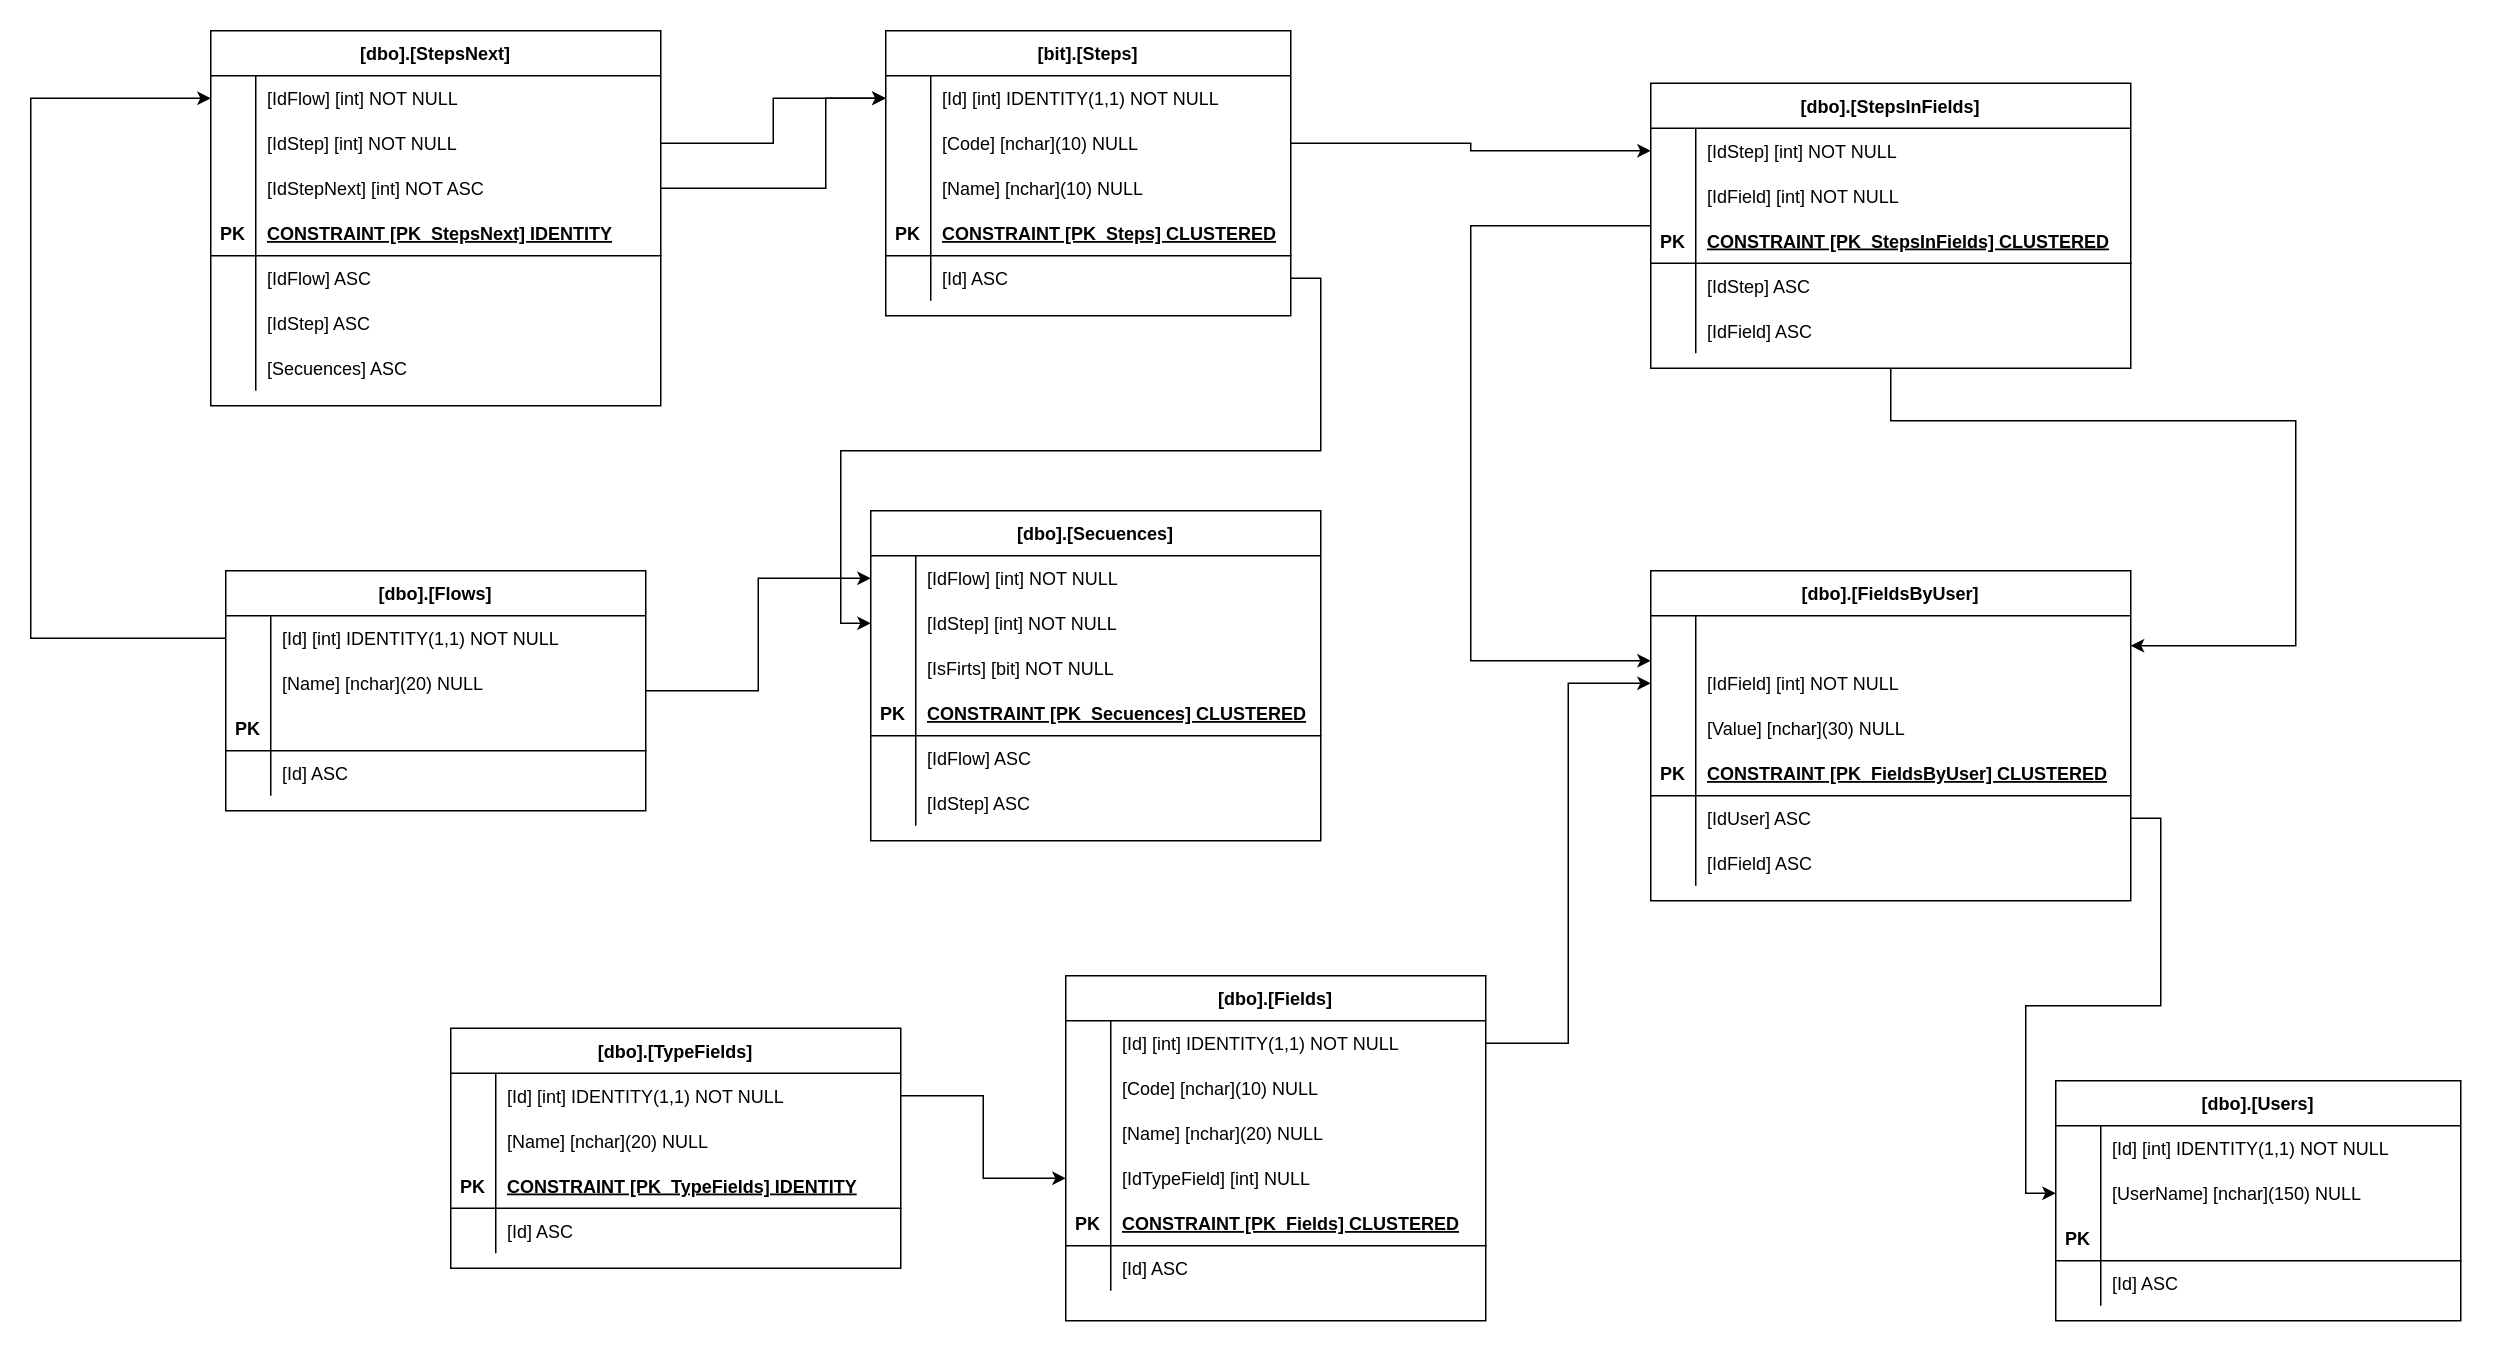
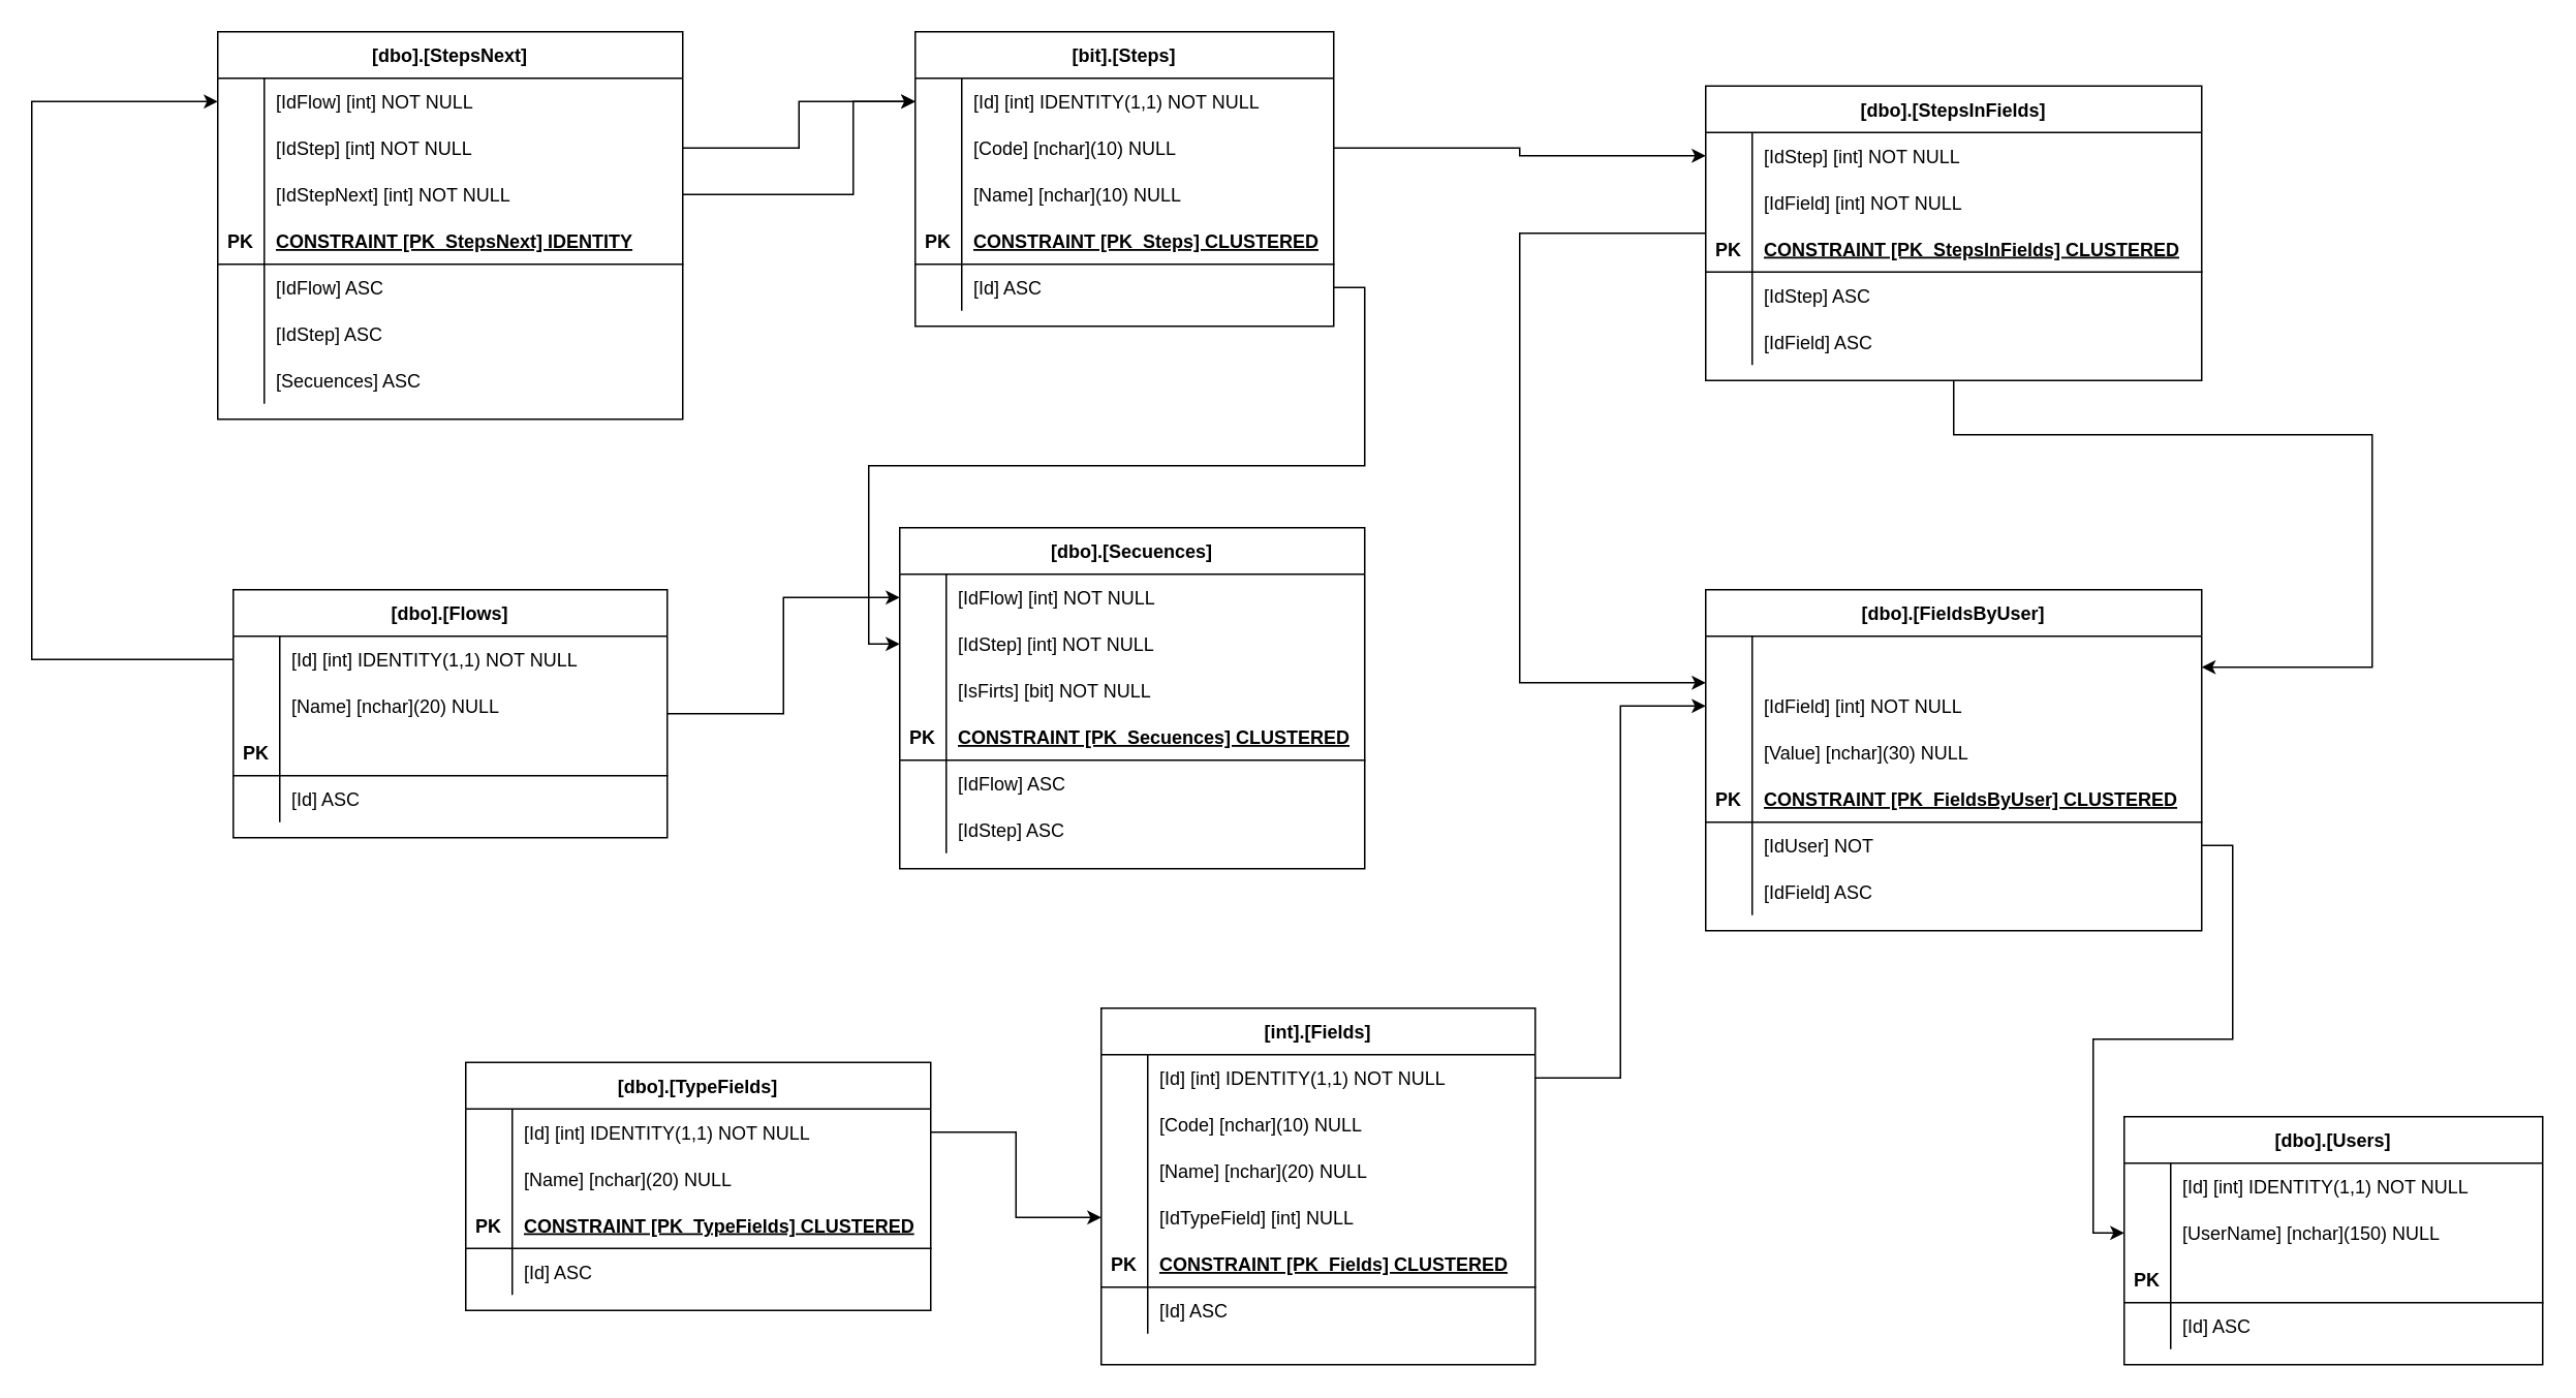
- <mxCell id="114" value="[IdStepNext] [int] NOT ASC" style="shape=partialRectangle;overflow=hidden;connectable=0;fillColor=none;top=0;left=0;bottom=0;right=0;align=left;spacingLeft=6;" parent="112" vertex="1"><mxGeometry x="30" width="270" height="30" as="geometry" /></mxCell>
+ <mxCell id="114" value="[IdStepNext] [int] NOT NULL" style="shape=partialRectangle;overflow=hidden;connectable=0;fillColor=none;top=0;left=0;bottom=0;right=0;align=left;spacingLeft=6;" parent="112" vertex="1"><mxGeometry x="30" width="270" height="30" as="geometry" /></mxCell>
- <mxCell id="35" value="[IdUser] ASC" style="shape=partialRectangle;overflow=hidden;connectable=0;fillColor=none;top=0;left=0;bottom=0;right=0;align=left;spacingLeft=6;" parent="33" vertex="1"><mxGeometry x="30" width="290" height="30" as="geometry" /></mxCell>
+ <mxCell id="35" value="[IdUser] NOT" style="shape=partialRectangle;overflow=hidden;connectable=0;fillColor=none;top=0;left=0;bottom=0;right=0;align=left;spacingLeft=6;" parent="33" vertex="1"><mxGeometry x="30" width="290" height="30" as="geometry" /></mxCell>
- <mxCell id="2" value="[dbo].[Fields]" style="shape=table;startSize=30;container=1;collapsible=1;childLayout=tableLayout;fixedRows=1;rowLines=0;fontStyle=1;align=center;resizeLast=1;" parent="1" vertex="1"><mxGeometry x="710" y="650" width="280" height="230" as="geometry" /></mxCell>
+ <mxCell id="2" value="[int].[Fields]" style="shape=table;startSize=30;container=1;collapsible=1;childLayout=tableLayout;fixedRows=1;rowLines=0;fontStyle=1;align=center;resizeLast=1;" parent="1" vertex="1"><mxGeometry x="710" y="650" width="280" height="230" as="geometry" /></mxCell>
- <mxCell id="136" value="CONSTRAINT [PK_TypeFields]  IDENTITY" style="shape=partialRectangle;overflow=hidden;connectable=0;fillColor=none;top=0;left=0;bottom=0;right=0;align=left;spacingLeft=6;fontStyle=5;" parent="134" vertex="1"><mxGeometry x="30" width="270" height="30" as="geometry" /></mxCell>
+ <mxCell id="136" value="CONSTRAINT [PK_TypeFields]  CLUSTERED" style="shape=partialRectangle;overflow=hidden;connectable=0;fillColor=none;top=0;left=0;bottom=0;right=0;align=left;spacingLeft=6;fontStyle=5;" parent="134" vertex="1"><mxGeometry x="30" width="270" height="30" as="geometry" /></mxCell>
